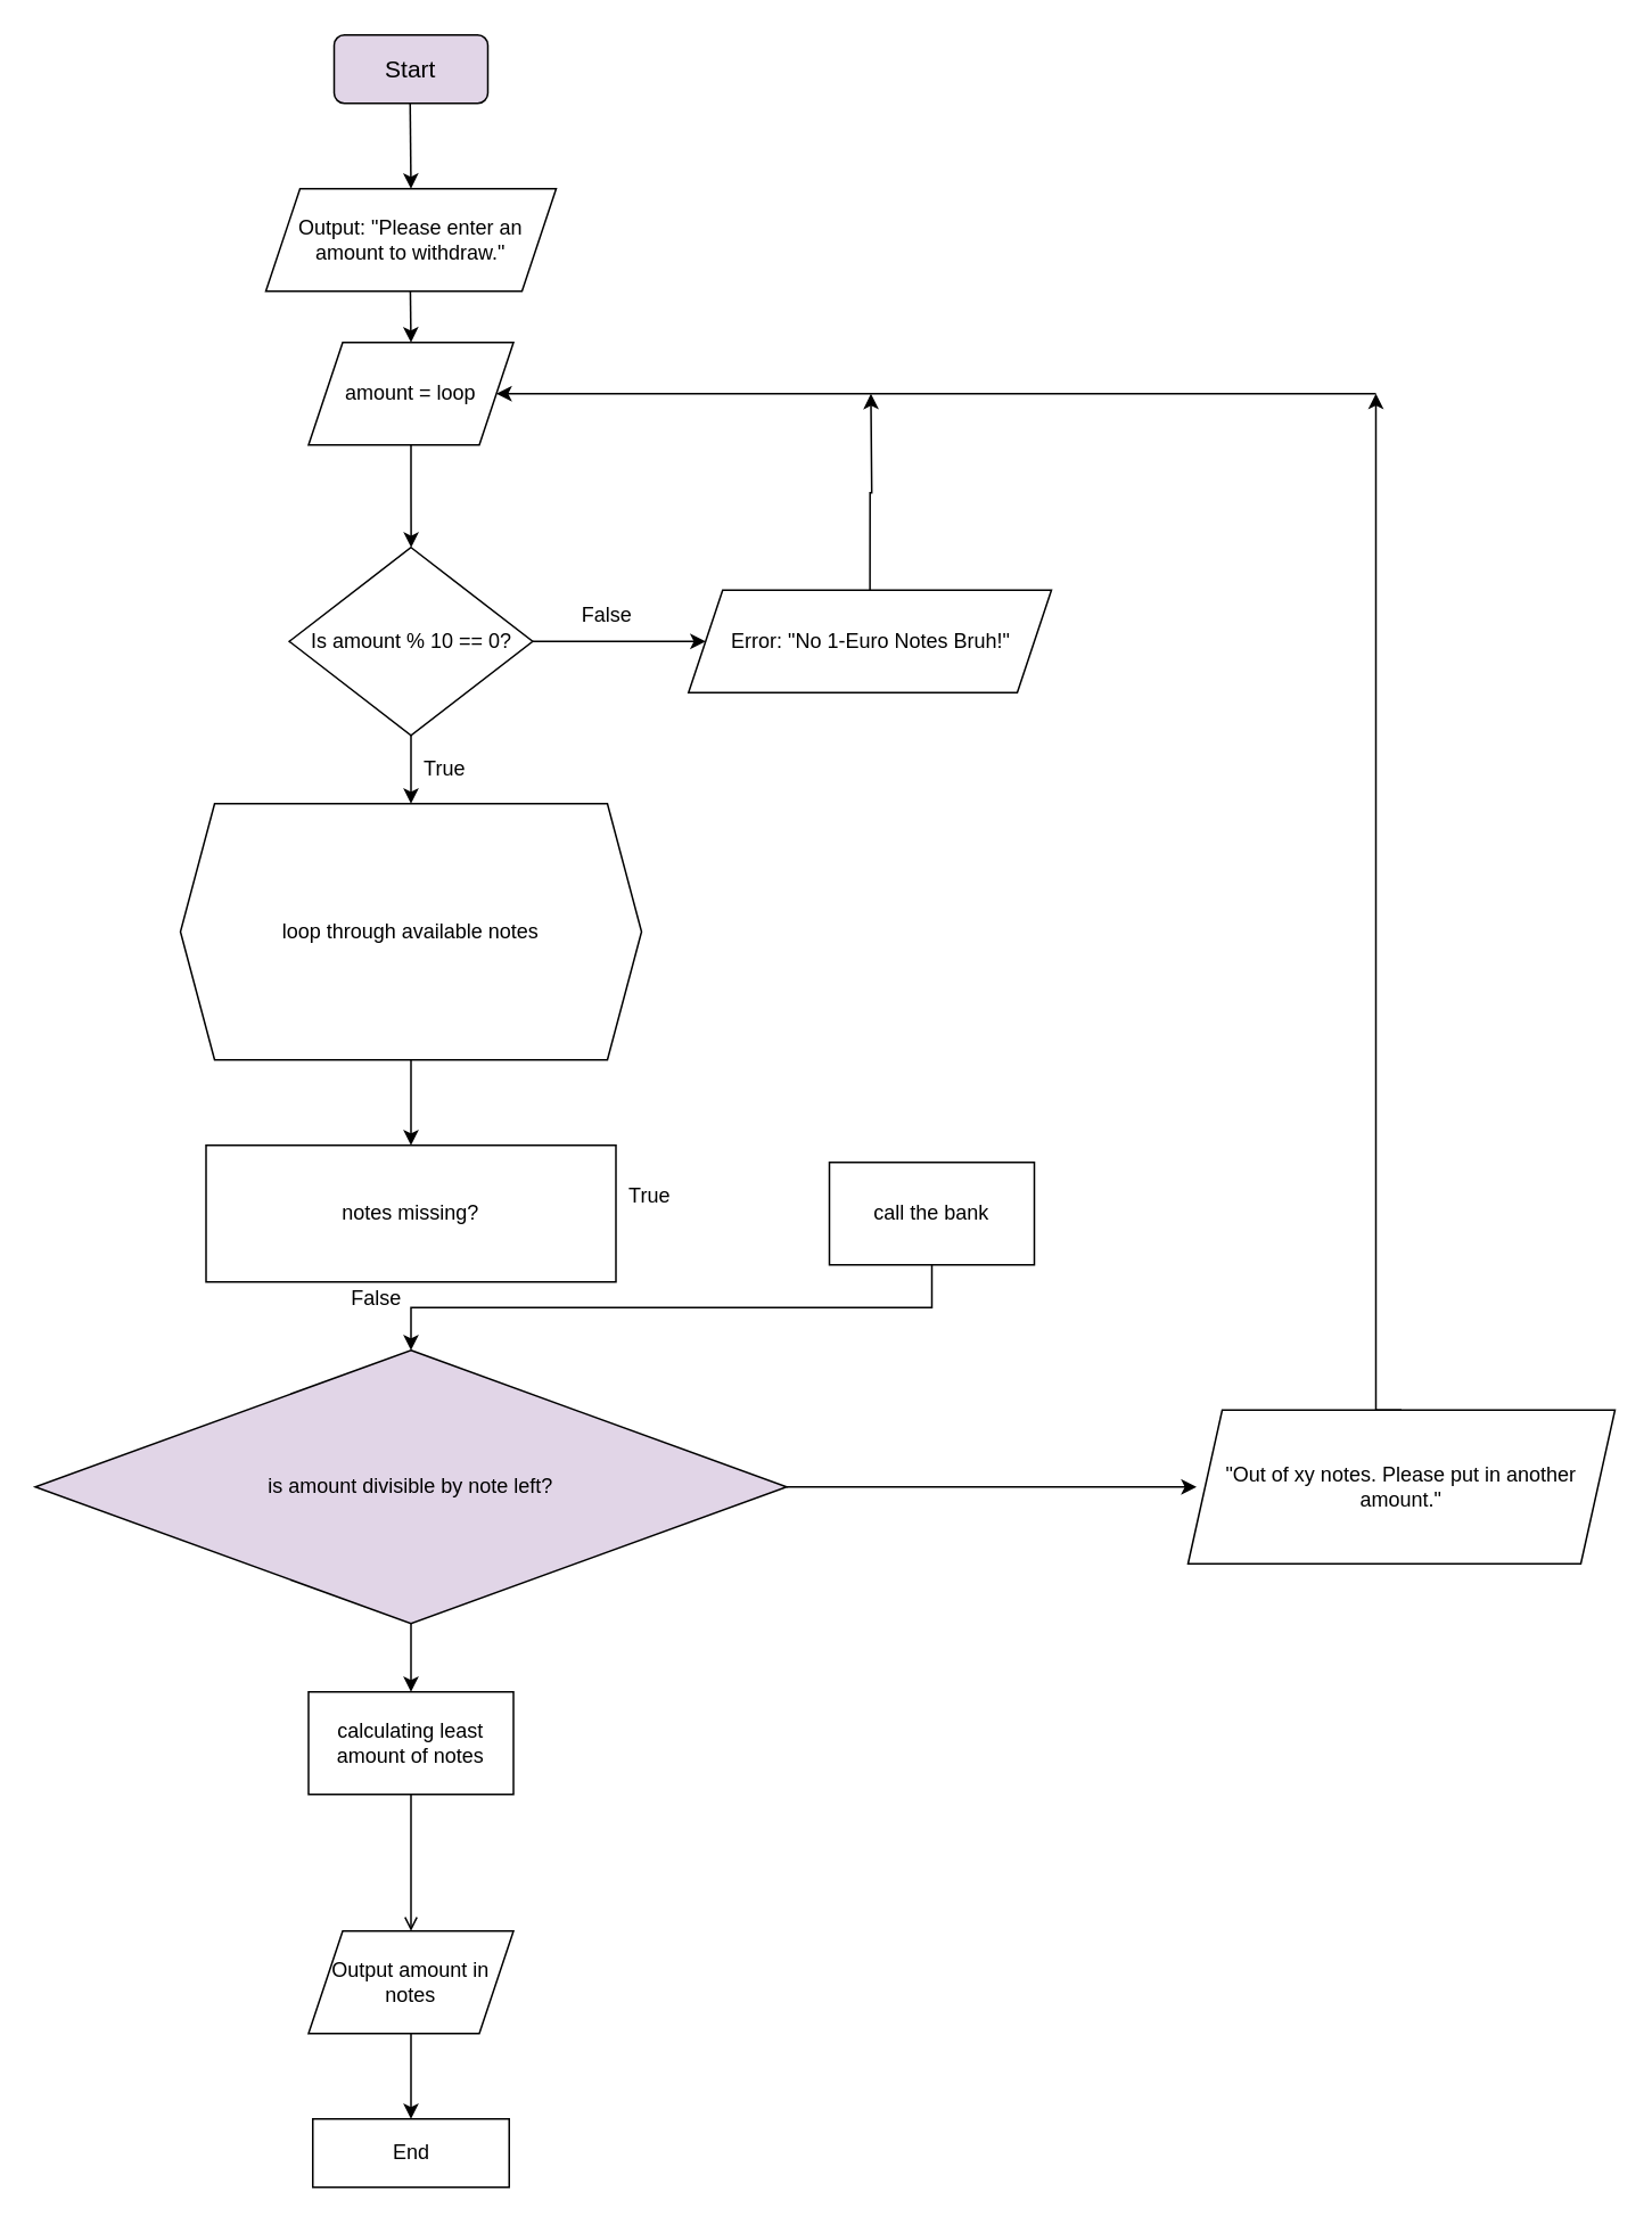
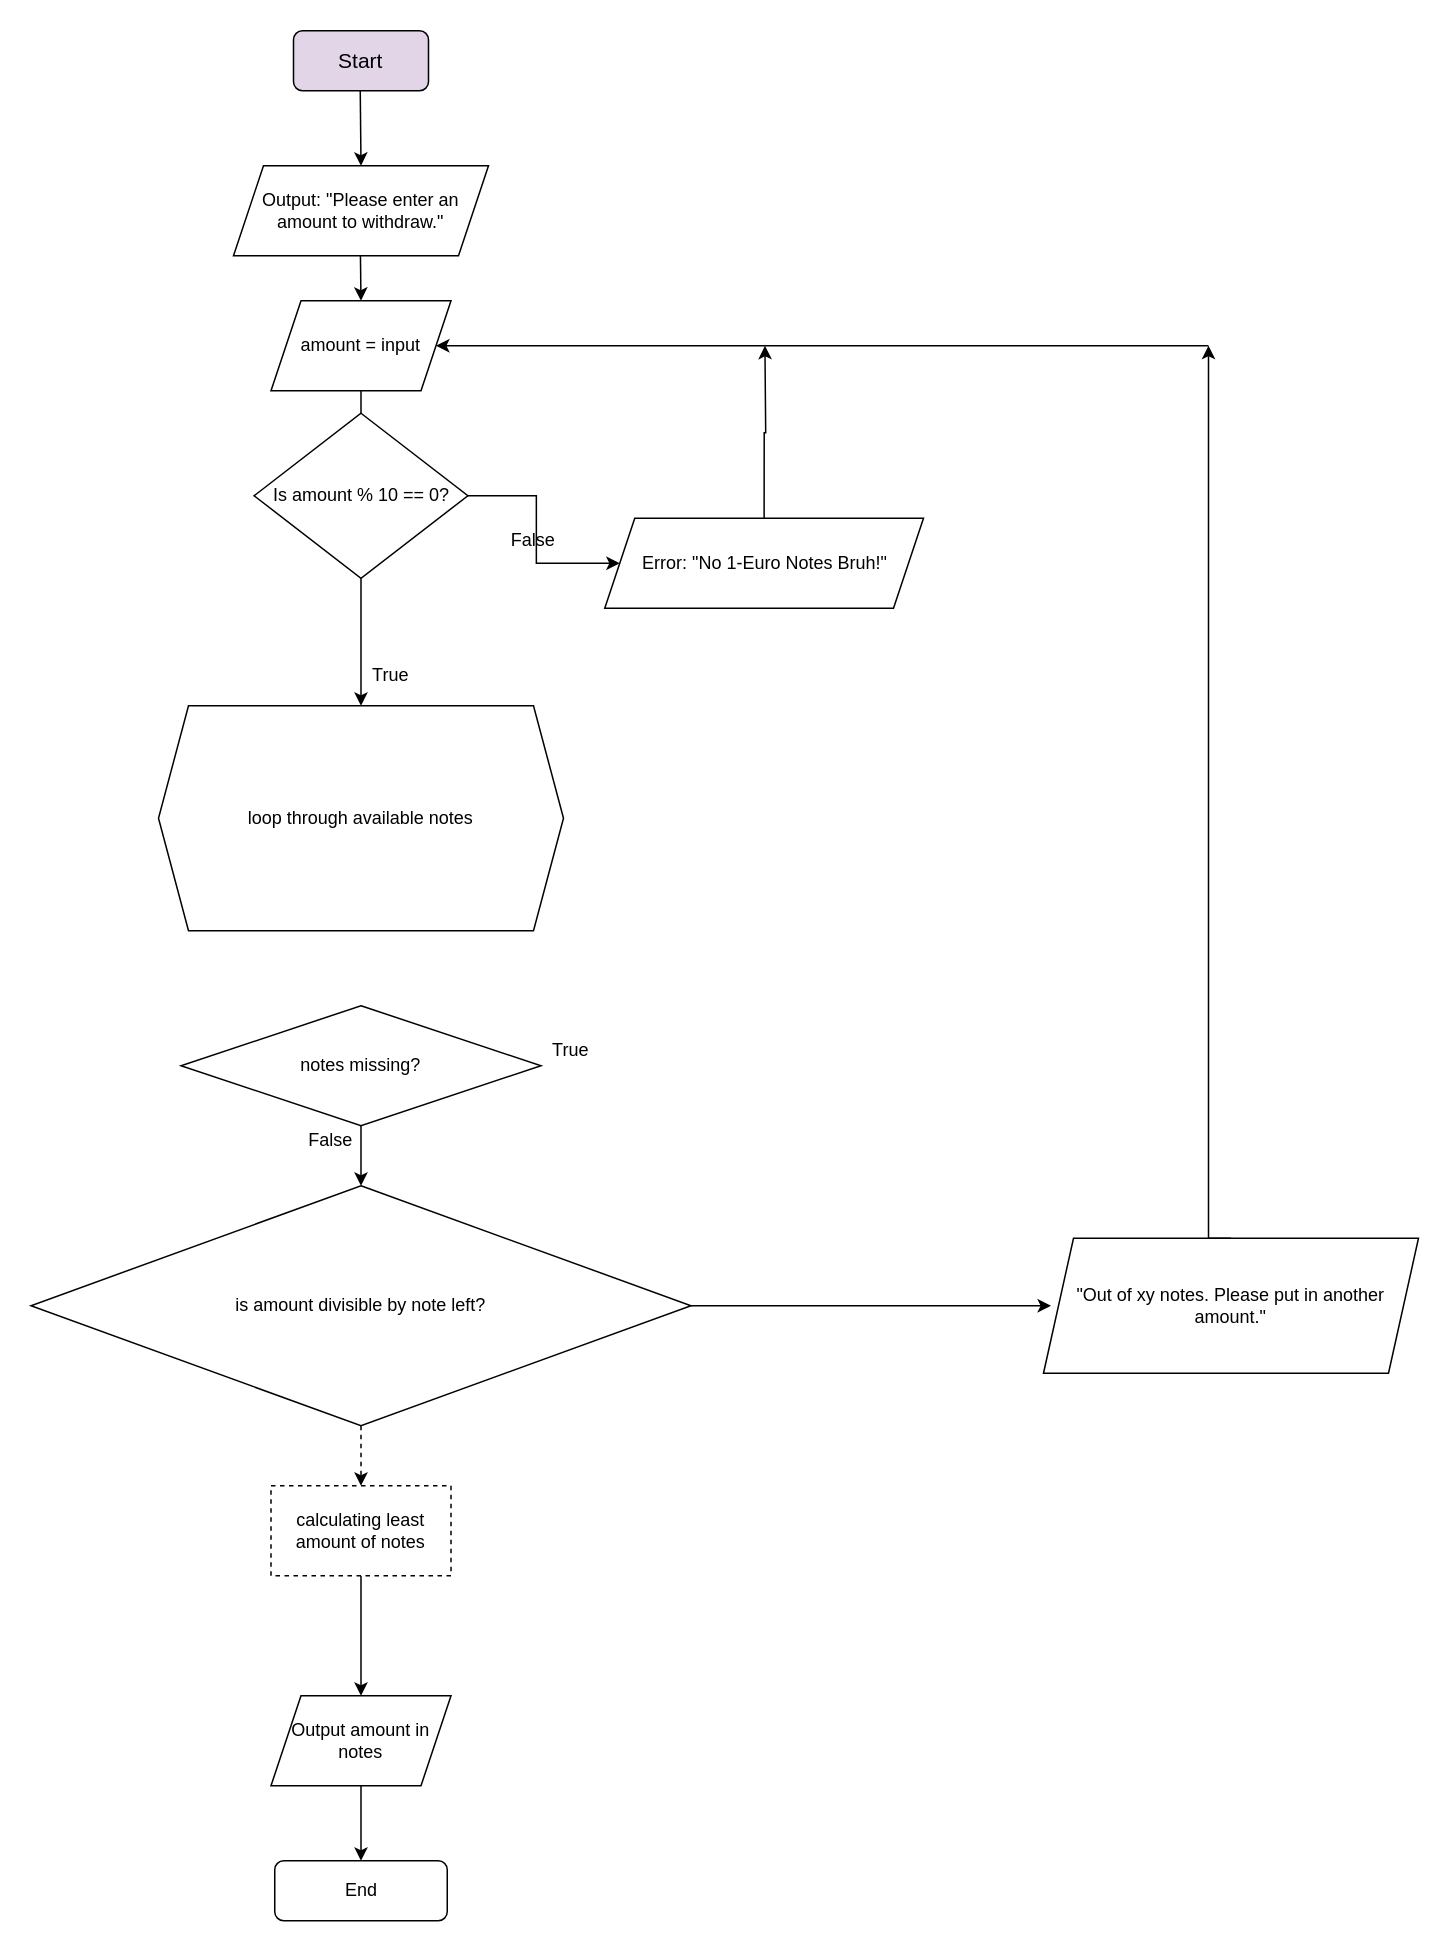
- <mxCell id="7" value="&lt;span&gt;amount = loop&lt;/span&gt;" style="shape=parallelogram;perimeter=parallelogramPerimeter;whiteSpace=wrap;html=1;fixedSize=1;" parent="1" vertex="1"><mxGeometry x="180" y="200" width="120" height="60" as="geometry" /></mxCell>
+ <mxCell id="7" value="&lt;span&gt;amount = input&lt;/span&gt;" style="shape=parallelogram;perimeter=parallelogramPerimeter;whiteSpace=wrap;html=1;fixedSize=1;" parent="1" vertex="1"><mxGeometry x="180" y="200" width="120" height="60" as="geometry" /></mxCell>
- <mxCell id="12" value="Is amount % 10 == 0?" style="rhombus;whiteSpace=wrap;html=1;" vertex="1" parent="1"><mxGeometry x="168.75" y="320" width="142.5" height="110" as="geometry" /></mxCell>
+ <mxCell id="12" value="Is amount % 10 == 0?" style="rhombus;whiteSpace=wrap;html=1;" vertex="1" parent="1"><mxGeometry x="168.75" y="275" width="142.5" height="110" as="geometry" /></mxCell>
- <mxCell id="17" value="" style="edgeStyle=orthogonalEdgeStyle;rounded=0;orthogonalLoop=1;jettySize=auto;html=1;" edge="1" parent="1" source="18" target="20"><mxGeometry relative="1" as="geometry" /></mxCell>
- <mxCell id="20" value="&lt;span&gt;notes missing?&lt;/span&gt;" style="whiteSpace=wrap;html=1;rounded=0;" vertex="1" parent="1"><mxGeometry x="120" y="670" width="240" height="80" as="geometry" /></mxCell>
+ <mxCell id="20" value="&lt;span&gt;notes missing?&lt;/span&gt;" style="rhombus;whiteSpace=wrap;html=1;" vertex="1" parent="1"><mxGeometry x="120" y="670" width="240" height="80" as="geometry" /></mxCell>
- <mxCell id="27" value="call the bank" style="whiteSpace=wrap;html=1;" vertex="1" parent="1"><mxGeometry x="485" y="680" width="120" height="60" as="geometry" /></mxCell>
+ <mxCell id="19" value="" style="edgeStyle=orthogonalEdgeStyle;rounded=0;orthogonalLoop=1;jettySize=auto;html=1;" edge="1" parent="1" source="20" target="23"><mxGeometry relative="1" as="geometry" /></mxCell>
- <mxCell id="26" style="edgeStyle=orthogonalEdgeStyle;rounded=0;orthogonalLoop=1;jettySize=auto;html=1;exitX=0.5;exitY=1;exitDx=0;exitDy=0;entryX=0.5;entryY=0;entryDx=0;entryDy=0;" edge="1" parent="1" source="27" target="23"><mxGeometry relative="1" as="geometry" /></mxCell>
- <mxCell id="23" value="is amount divisible by note left?" style="rhombus;whiteSpace=wrap;html=1;fillColor=#e1d5e7;" vertex="1" parent="1"><mxGeometry x="20" y="790" width="440" height="160" as="geometry" /></mxCell>
+ <mxCell id="23" value="is amount divisible by note left?" style="rhombus;whiteSpace=wrap;html=1;" vertex="1" parent="1"><mxGeometry x="20" y="790" width="440" height="160" as="geometry" /></mxCell>
- <mxCell id="22" value="" style="edgeStyle=orthogonalEdgeStyle;rounded=0;orthogonalLoop=1;jettySize=auto;html=1;" edge="1" parent="1" source="23" target="32"><mxGeometry relative="1" as="geometry" /></mxCell>
+ <mxCell id="22" value="" style="edgeStyle=orthogonalEdgeStyle;rounded=0;orthogonalLoop=1;jettySize=auto;html=1;dashed=1;" edge="1" parent="1" source="23" target="32"><mxGeometry relative="1" as="geometry" /></mxCell>
- <mxCell id="32" value="calculating least amount of notes" style="whiteSpace=wrap;html=1;" vertex="1" parent="1"><mxGeometry x="180" y="990" width="120" height="60" as="geometry" /></mxCell>
+ <mxCell id="32" value="calculating least amount of notes" style="whiteSpace=wrap;html=1;dashed=1;" vertex="1" parent="1"><mxGeometry x="180" y="990" width="120" height="60" as="geometry" /></mxCell>
- <mxCell id="31" value="" style="edgeStyle=orthogonalEdgeStyle;rounded=0;orthogonalLoop=1;jettySize=auto;html=1;endArrow=open;" edge="1" parent="1" source="32" target="33"><mxGeometry relative="1" as="geometry" /></mxCell>
+ <mxCell id="31" value="" style="edgeStyle=orthogonalEdgeStyle;rounded=0;orthogonalLoop=1;jettySize=auto;html=1;" edge="1" parent="1" source="32" target="33"><mxGeometry relative="1" as="geometry" /></mxCell>
- <mxCell id="10" value="End" style="whiteSpace=wrap;html=1;rounded=0;" parent="1" vertex="1"><mxGeometry x="182.5" y="1240" width="115" height="40" as="geometry" /></mxCell>
+ <mxCell id="10" value="End" style="rounded=1;whiteSpace=wrap;html=1;" parent="1" vertex="1"><mxGeometry x="182.5" y="1240" width="115" height="40" as="geometry" /></mxCell>
